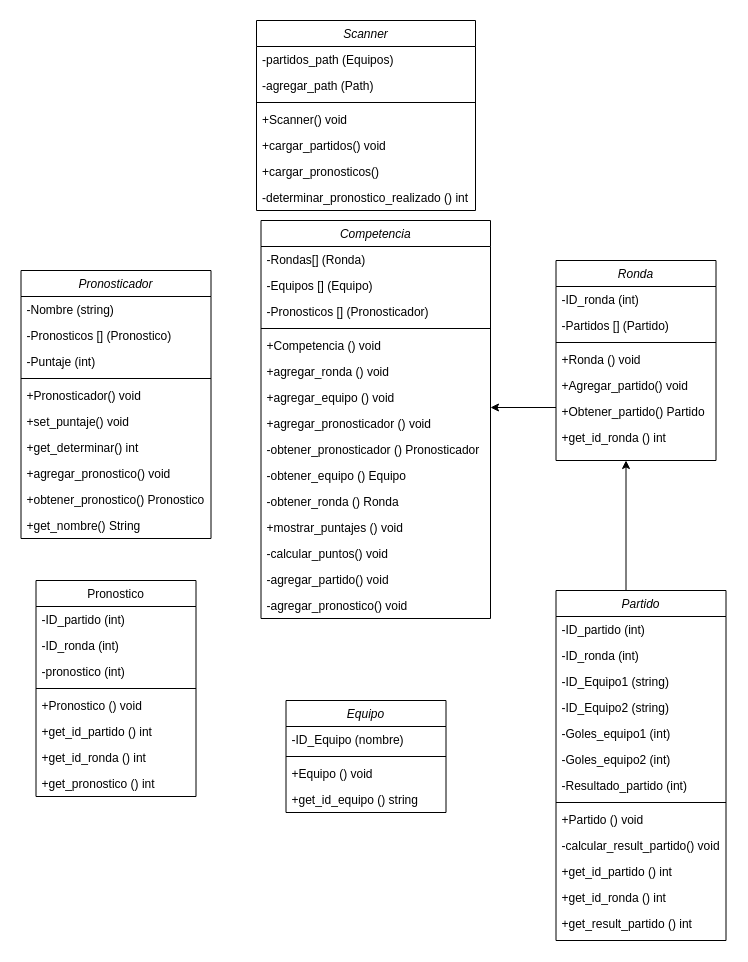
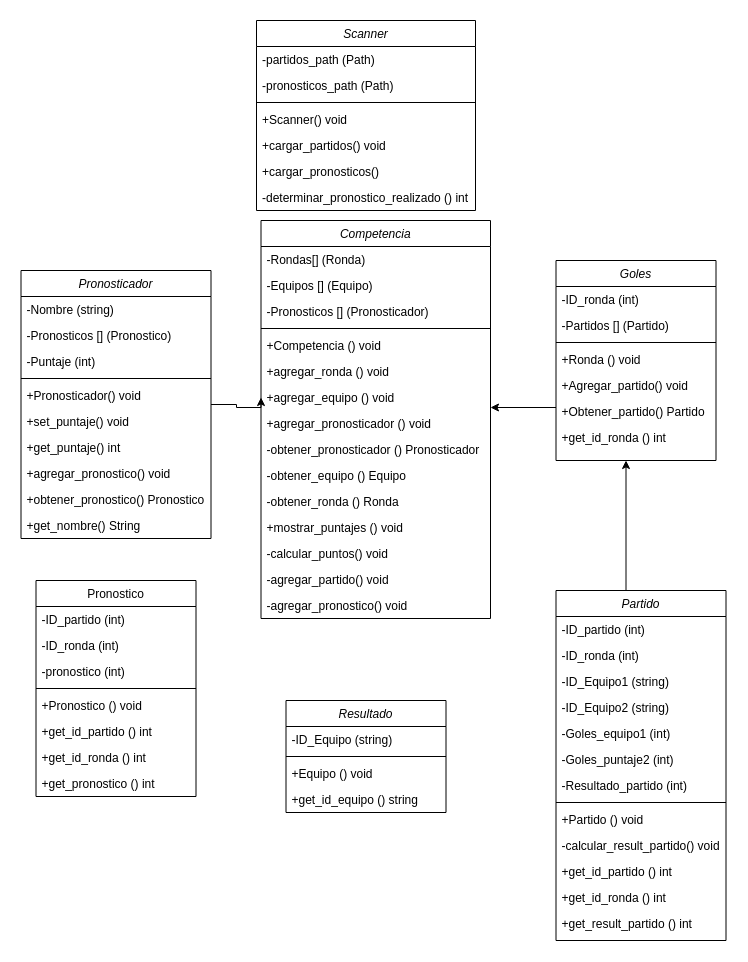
- <mxCell id="69" value="-partidos_path (Equipos)" style="text;align=left;verticalAlign=top;spacingLeft=4;spacingRight=4;overflow=hidden;rotatable=0;points=[[0,0.5],[1,0.5]];portConstraint=eastwest;" parent="68" vertex="1"><mxGeometry y="26" width="219" height="26" as="geometry" /></mxCell>
+ <mxCell id="69" value="-partidos_path (Path)" style="text;align=left;verticalAlign=top;spacingLeft=4;spacingRight=4;overflow=hidden;rotatable=0;points=[[0,0.5],[1,0.5]];portConstraint=eastwest;" parent="68" vertex="1"><mxGeometry y="26" width="219" height="26" as="geometry" /></mxCell>
- <mxCell id="70" value="-agregar_path (Path)" style="text;align=left;verticalAlign=top;spacingLeft=4;spacingRight=4;overflow=hidden;rotatable=0;points=[[0,0.5],[1,0.5]];portConstraint=eastwest;rounded=0;shadow=0;html=0;" parent="68" vertex="1"><mxGeometry y="52" width="219" height="26" as="geometry" /></mxCell>
+ <mxCell id="70" value="-pronosticos_path (Path)" style="text;align=left;verticalAlign=top;spacingLeft=4;spacingRight=4;overflow=hidden;rotatable=0;points=[[0,0.5],[1,0.5]];portConstraint=eastwest;rounded=0;shadow=0;html=0;" parent="68" vertex="1"><mxGeometry y="52" width="219" height="26" as="geometry" /></mxCell>
- <mxCell id="44" value="Ronda" style="swimlane;fontStyle=2;align=center;verticalAlign=top;childLayout=stackLayout;horizontal=1;startSize=26;horizontalStack=0;resizeParent=1;resizeLast=0;collapsible=1;marginBottom=0;rounded=0;shadow=0;strokeWidth=1;" parent="1" vertex="1"><mxGeometry x="555.5" y="260" width="160" height="200" as="geometry"><mxRectangle x="230" y="140" width="160" height="26" as="alternateBounds" /></mxGeometry></mxCell>
+ <mxCell id="44" value="Goles" style="swimlane;fontStyle=2;align=center;verticalAlign=top;childLayout=stackLayout;horizontal=1;startSize=26;horizontalStack=0;resizeParent=1;resizeLast=0;collapsible=1;marginBottom=0;rounded=0;shadow=0;strokeWidth=1;" parent="1" vertex="1"><mxGeometry x="555.5" y="260" width="160" height="200" as="geometry"><mxRectangle x="230" y="140" width="160" height="26" as="alternateBounds" /></mxGeometry></mxCell>
+ <mxCell id="2" value="" style="edgeStyle=orthogonalEdgeStyle;rounded=0;orthogonalLoop=1;jettySize=auto;html=1;entryX=0;entryY=0.5;entryDx=0;entryDy=0;" parent="1" source="3" target="59" edge="1"><mxGeometry relative="1" as="geometry"><Array as="points"><mxPoint x="236" y="404" /><mxPoint x="236" y="407" /><mxPoint x="261" y="407" /></Array></mxGeometry></mxCell>
- <mxCell id="10" value="+get_determinar() int" style="text;align=left;verticalAlign=top;spacingLeft=4;spacingRight=4;overflow=hidden;rotatable=0;points=[[0,0.5],[1,0.5]];portConstraint=eastwest;rounded=0;shadow=0;html=0;" parent="3" vertex="1"><mxGeometry y="164" width="190" height="26" as="geometry" /></mxCell>
+ <mxCell id="10" value="+get_puntaje() int" style="text;align=left;verticalAlign=top;spacingLeft=4;spacingRight=4;overflow=hidden;rotatable=0;points=[[0,0.5],[1,0.5]];portConstraint=eastwest;rounded=0;shadow=0;html=0;" parent="3" vertex="1"><mxGeometry y="164" width="190" height="26" as="geometry" /></mxCell>
- <mxCell id="38" value="Equipo" style="swimlane;fontStyle=2;align=center;verticalAlign=top;childLayout=stackLayout;horizontal=1;startSize=26;horizontalStack=0;resizeParent=1;resizeLast=0;collapsible=1;marginBottom=0;rounded=0;shadow=0;strokeWidth=1;" parent="1" vertex="1"><mxGeometry x="285.5" y="700" width="160" height="112" as="geometry"><mxRectangle x="230" y="140" width="160" height="26" as="alternateBounds" /></mxGeometry></mxCell>
+ <mxCell id="38" value="Resultado" style="swimlane;fontStyle=2;align=center;verticalAlign=top;childLayout=stackLayout;horizontal=1;startSize=26;horizontalStack=0;resizeParent=1;resizeLast=0;collapsible=1;marginBottom=0;rounded=0;shadow=0;strokeWidth=1;" parent="1" vertex="1"><mxGeometry x="285.5" y="700" width="160" height="112" as="geometry"><mxRectangle x="230" y="140" width="160" height="26" as="alternateBounds" /></mxGeometry></mxCell>
- <mxCell id="39" value="-ID_Equipo (nombre)" style="text;align=left;verticalAlign=top;spacingLeft=4;spacingRight=4;overflow=hidden;rotatable=0;points=[[0,0.5],[1,0.5]];portConstraint=eastwest;" parent="38" vertex="1"><mxGeometry y="26" width="160" height="26" as="geometry" /></mxCell>
+ <mxCell id="39" value="-ID_Equipo (string)" style="text;align=left;verticalAlign=top;spacingLeft=4;spacingRight=4;overflow=hidden;rotatable=0;points=[[0,0.5],[1,0.5]];portConstraint=eastwest;" parent="38" vertex="1"><mxGeometry y="26" width="160" height="26" as="geometry" /></mxCell>
- <mxCell id="30" value="-Goles_equipo2 (int)" style="text;align=left;verticalAlign=top;spacingLeft=4;spacingRight=4;overflow=hidden;rotatable=0;points=[[0,0.5],[1,0.5]];portConstraint=eastwest;rounded=0;shadow=0;html=0;" parent="24" vertex="1"><mxGeometry y="156" width="170" height="26" as="geometry" /></mxCell>
+ <mxCell id="30" value="-Goles_puntaje2 (int)" style="text;align=left;verticalAlign=top;spacingLeft=4;spacingRight=4;overflow=hidden;rotatable=0;points=[[0,0.5],[1,0.5]];portConstraint=eastwest;rounded=0;shadow=0;html=0;" parent="24" vertex="1"><mxGeometry y="156" width="170" height="26" as="geometry" /></mxCell>
